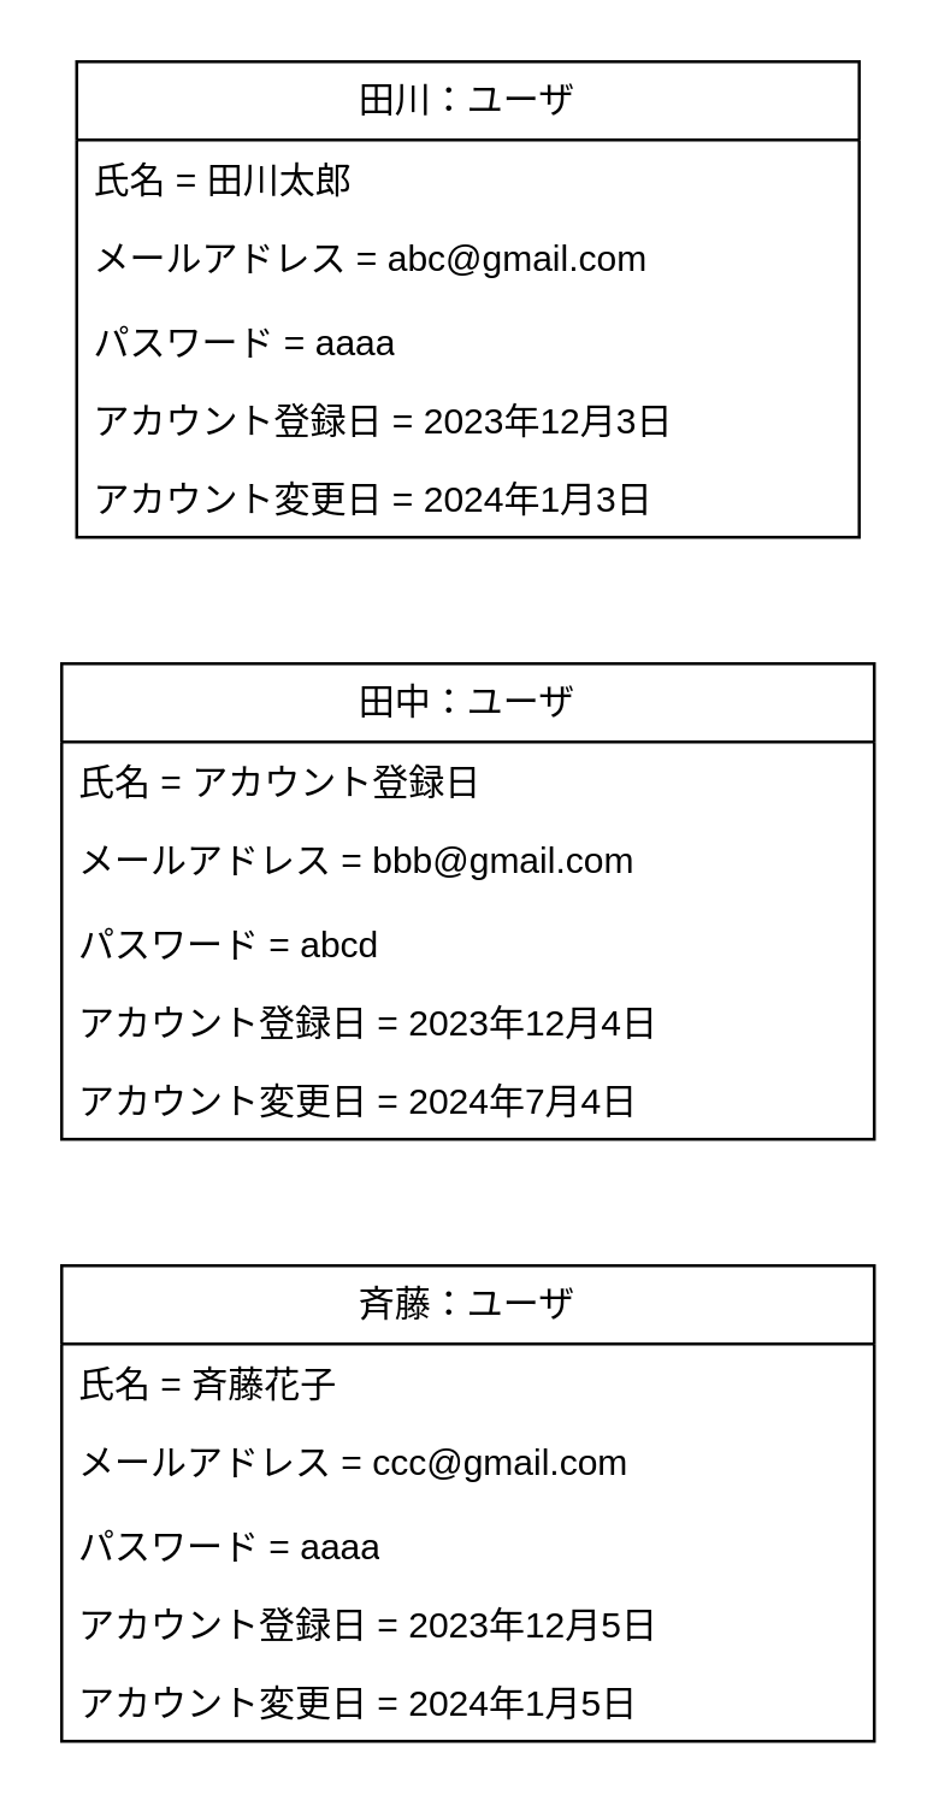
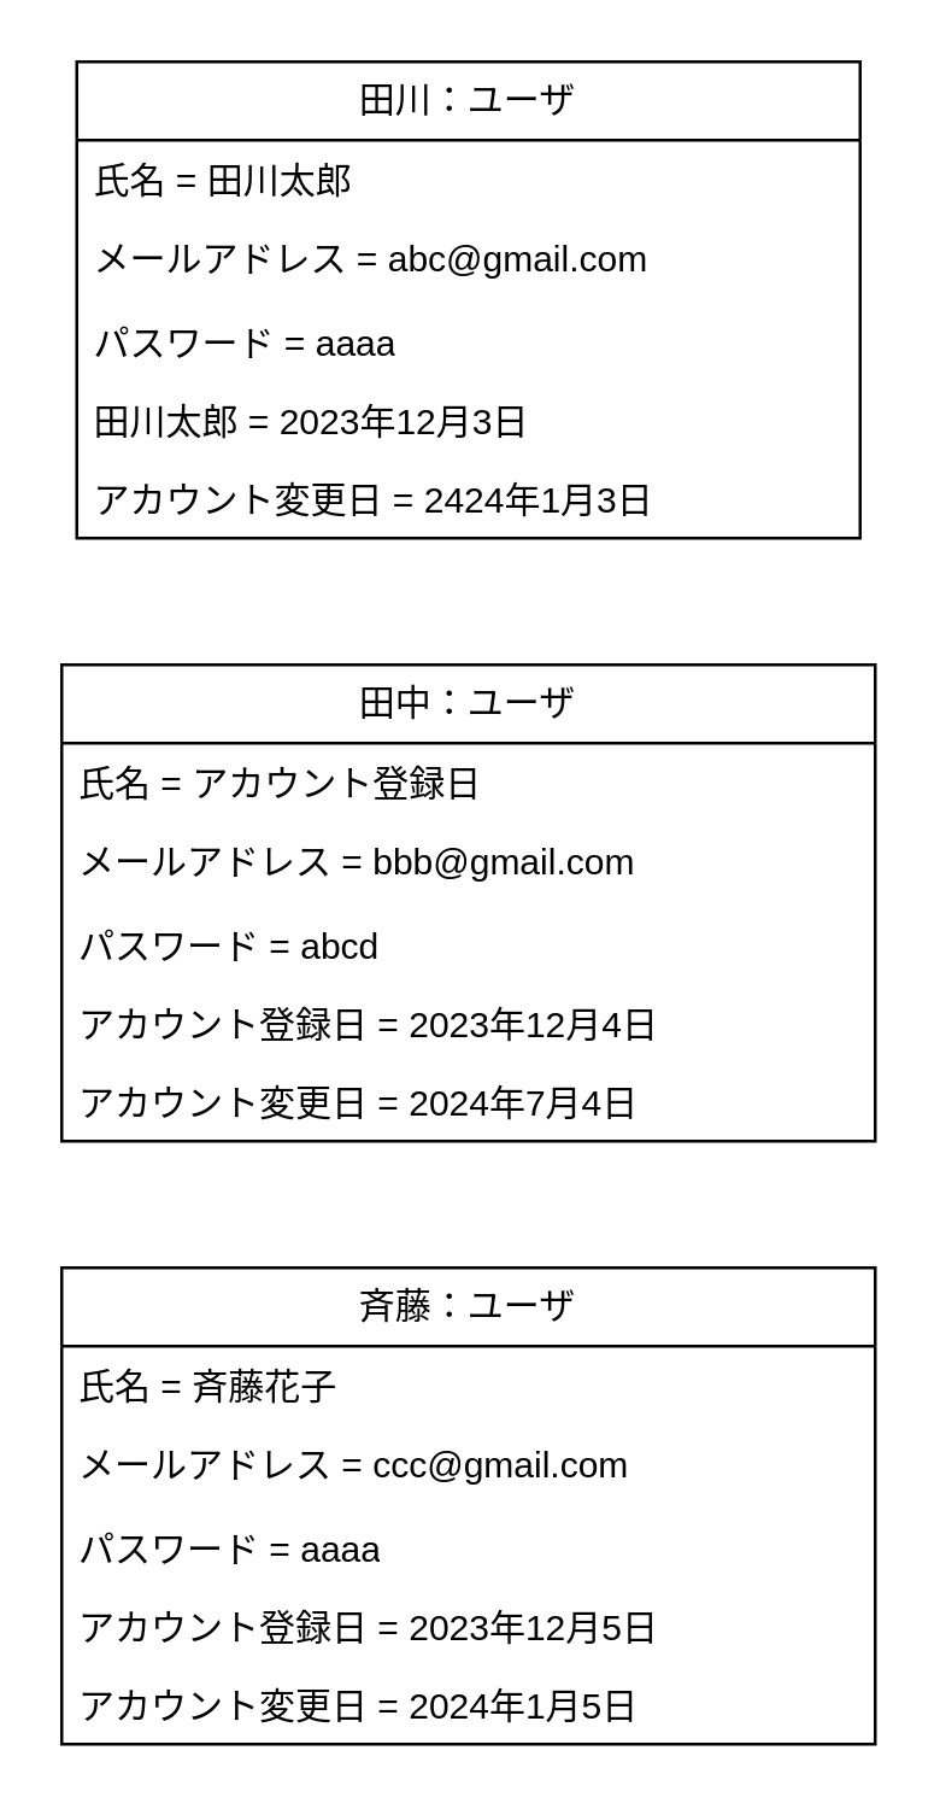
- <mxCell id="6" value="アカウント登録日 = 2023年12月3日" style="text;strokeColor=none;fillColor=none;align=left;verticalAlign=top;spacingLeft=4;spacingRight=4;overflow=hidden;rotatable=0;points=[[0,0.5],[1,0.5]];portConstraint=eastwest;whiteSpace=wrap;html=1;" parent="2" vertex="1"><mxGeometry y="106" width="260" height="26" as="geometry" /></mxCell>
+ <mxCell id="6" value="田川太郎 = 2023年12月3日" style="text;strokeColor=none;fillColor=none;align=left;verticalAlign=top;spacingLeft=4;spacingRight=4;overflow=hidden;rotatable=0;points=[[0,0.5],[1,0.5]];portConstraint=eastwest;whiteSpace=wrap;html=1;" parent="2" vertex="1"><mxGeometry y="106" width="260" height="26" as="geometry" /></mxCell>
- <mxCell id="7" value="アカウント変更日 = 2024年1月3日" style="text;strokeColor=none;fillColor=none;align=left;verticalAlign=top;spacingLeft=4;spacingRight=4;overflow=hidden;rotatable=0;points=[[0,0.5],[1,0.5]];portConstraint=eastwest;whiteSpace=wrap;html=1;" parent="2" vertex="1"><mxGeometry y="132" width="260" height="26" as="geometry" /></mxCell>
+ <mxCell id="7" value="アカウント変更日 = 2424年1月3日" style="text;strokeColor=none;fillColor=none;align=left;verticalAlign=top;spacingLeft=4;spacingRight=4;overflow=hidden;rotatable=0;points=[[0,0.5],[1,0.5]];portConstraint=eastwest;whiteSpace=wrap;html=1;" parent="2" vertex="1"><mxGeometry y="132" width="260" height="26" as="geometry" /></mxCell>
